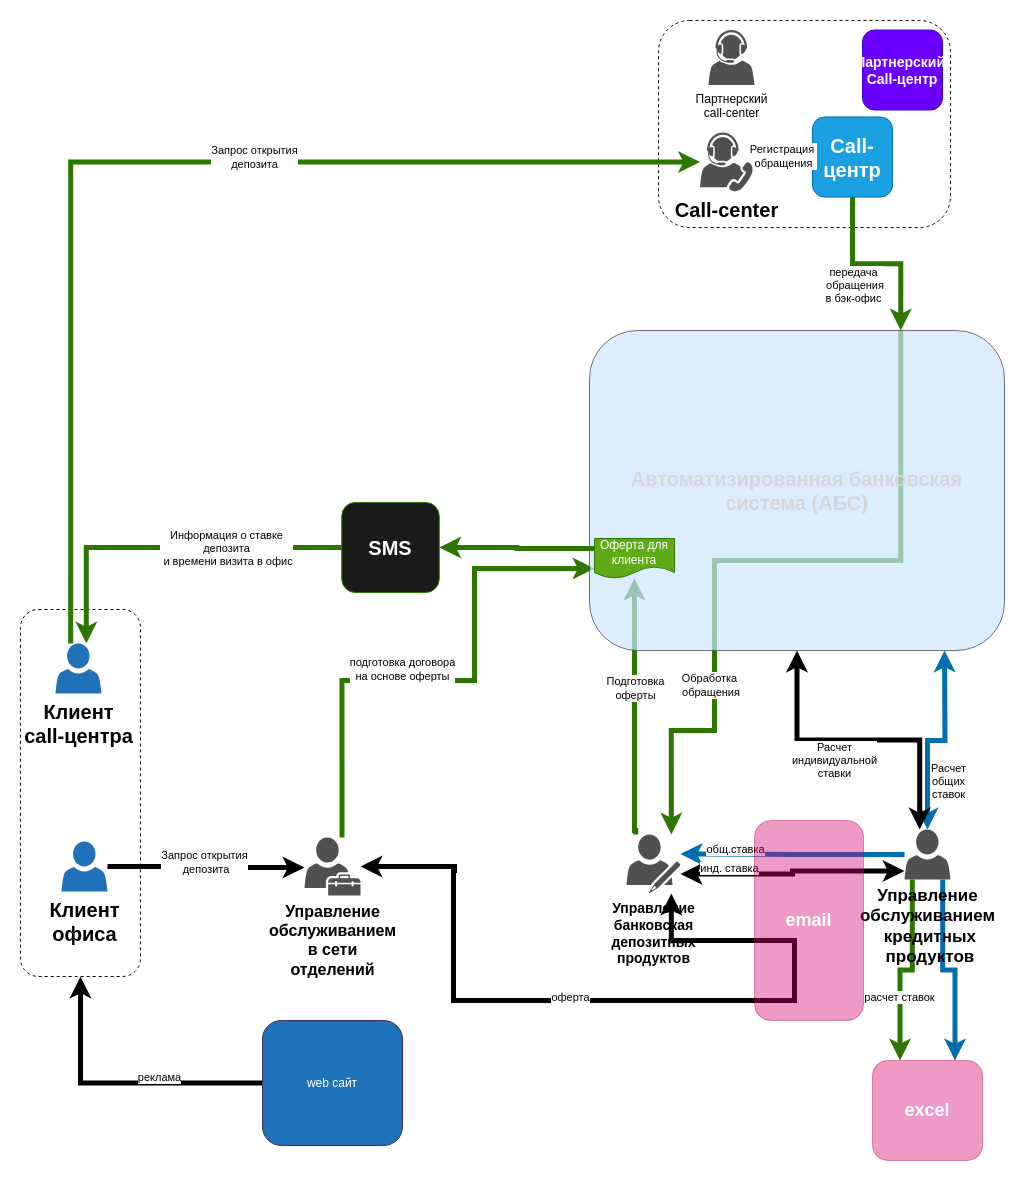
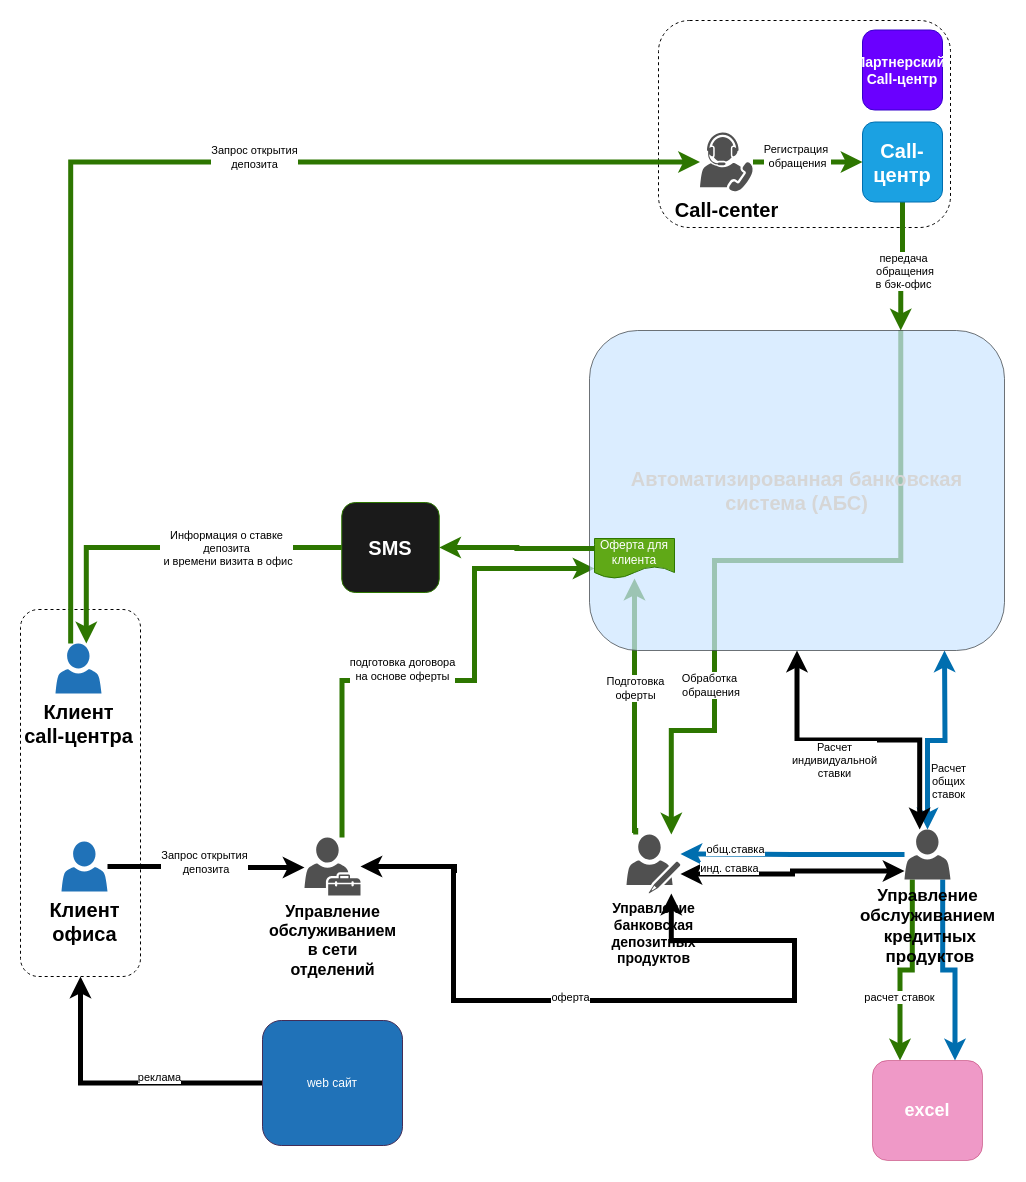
- <mxCell id="18" value="Партнерский&lt;div&gt;call-center&lt;/div&gt;" style="sketch=0;pointerEvents=1;shadow=0;dashed=0;html=1;strokeColor=none;fillColor=#505050;labelPosition=center;verticalLabelPosition=bottom;verticalAlign=top;outlineConnect=0;align=center;shape=mxgraph.office.users.call_center_agent;" parent="1" vertex="1"><mxGeometry x="708" y="29.5" width="46" height="55" as="geometry" /></mxCell>
- <mxCell id="11" value="Call-центр" style="rounded=1;whiteSpace=wrap;html=1;fillColor=#1ba1e2;fontColor=#ffffff;strokeColor=#006EAF;fontSize=20;fontStyle=1" parent="1" vertex="1"><mxGeometry x="812" y="116.5" width="80" height="80" as="geometry" /></mxCell>
+ <mxCell id="11" value="Call-центр" style="rounded=1;whiteSpace=wrap;html=1;fillColor=#1ba1e2;fontColor=#ffffff;strokeColor=#006EAF;fontSize=20;fontStyle=1" parent="1" vertex="1"><mxGeometry x="862" y="121.5" width="80" height="80" as="geometry" /></mxCell>
- <mxCell id="49" value="email" style="rounded=1;whiteSpace=wrap;html=1;fillColor=light-dark(#D80073,#CCFFE6);fontColor=#ffffff;strokeColor=light-dark(#A50040,#333333);opacity=40;fontSize=18;fontStyle=1" parent="1" vertex="1"><mxGeometry x="754" y="820" width="109" height="200" as="geometry" /></mxCell>
